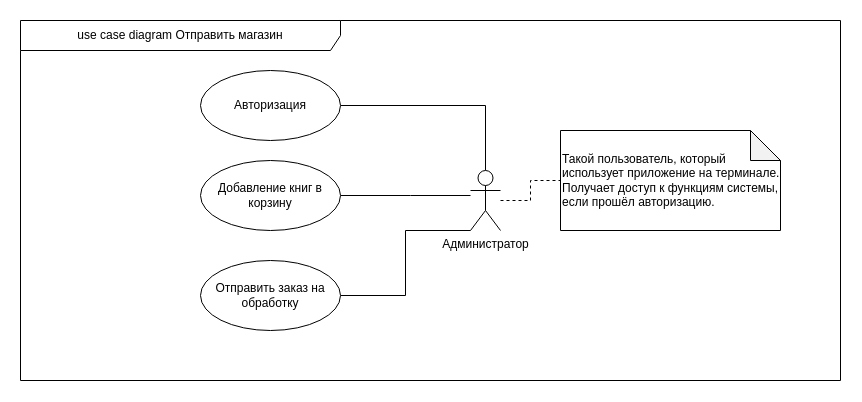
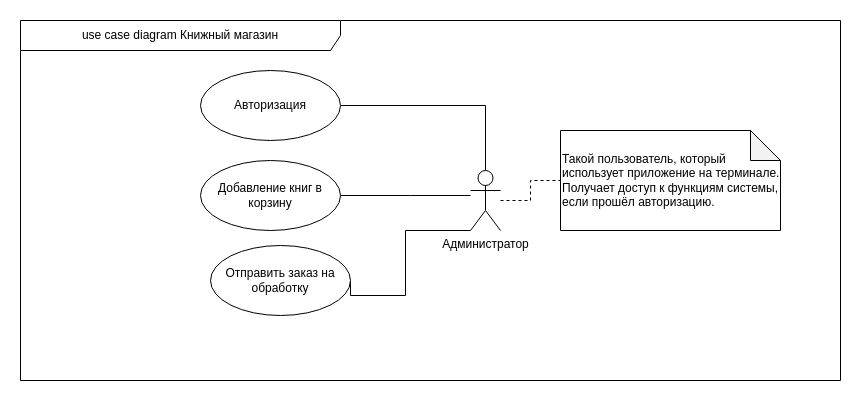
- <mxCell id="9" value="use case diagram Отправить магазин" style="shape=umlFrame;whiteSpace=wrap;html=1;width=320;height=30;" vertex="1" parent="1"><mxGeometry x="20" y="20" width="820" height="360" as="geometry" /></mxCell>
+ <mxCell id="9" value="use case diagram Книжный магазин" style="shape=umlFrame;whiteSpace=wrap;html=1;width=320;height=30;" vertex="1" parent="1"><mxGeometry x="20" y="20" width="820" height="360" as="geometry" /></mxCell>
- <mxCell id="10" value="Отправить заказ на обработку" style="ellipse;whiteSpace=wrap;html=1;" vertex="1" parent="1"><mxGeometry x="200" y="260" width="140" height="70" as="geometry" /></mxCell>
+ <mxCell id="10" value="Отправить заказ на обработку" style="ellipse;whiteSpace=wrap;html=1;" vertex="1" parent="1"><mxGeometry x="210" y="245" width="140" height="70" as="geometry" /></mxCell>
